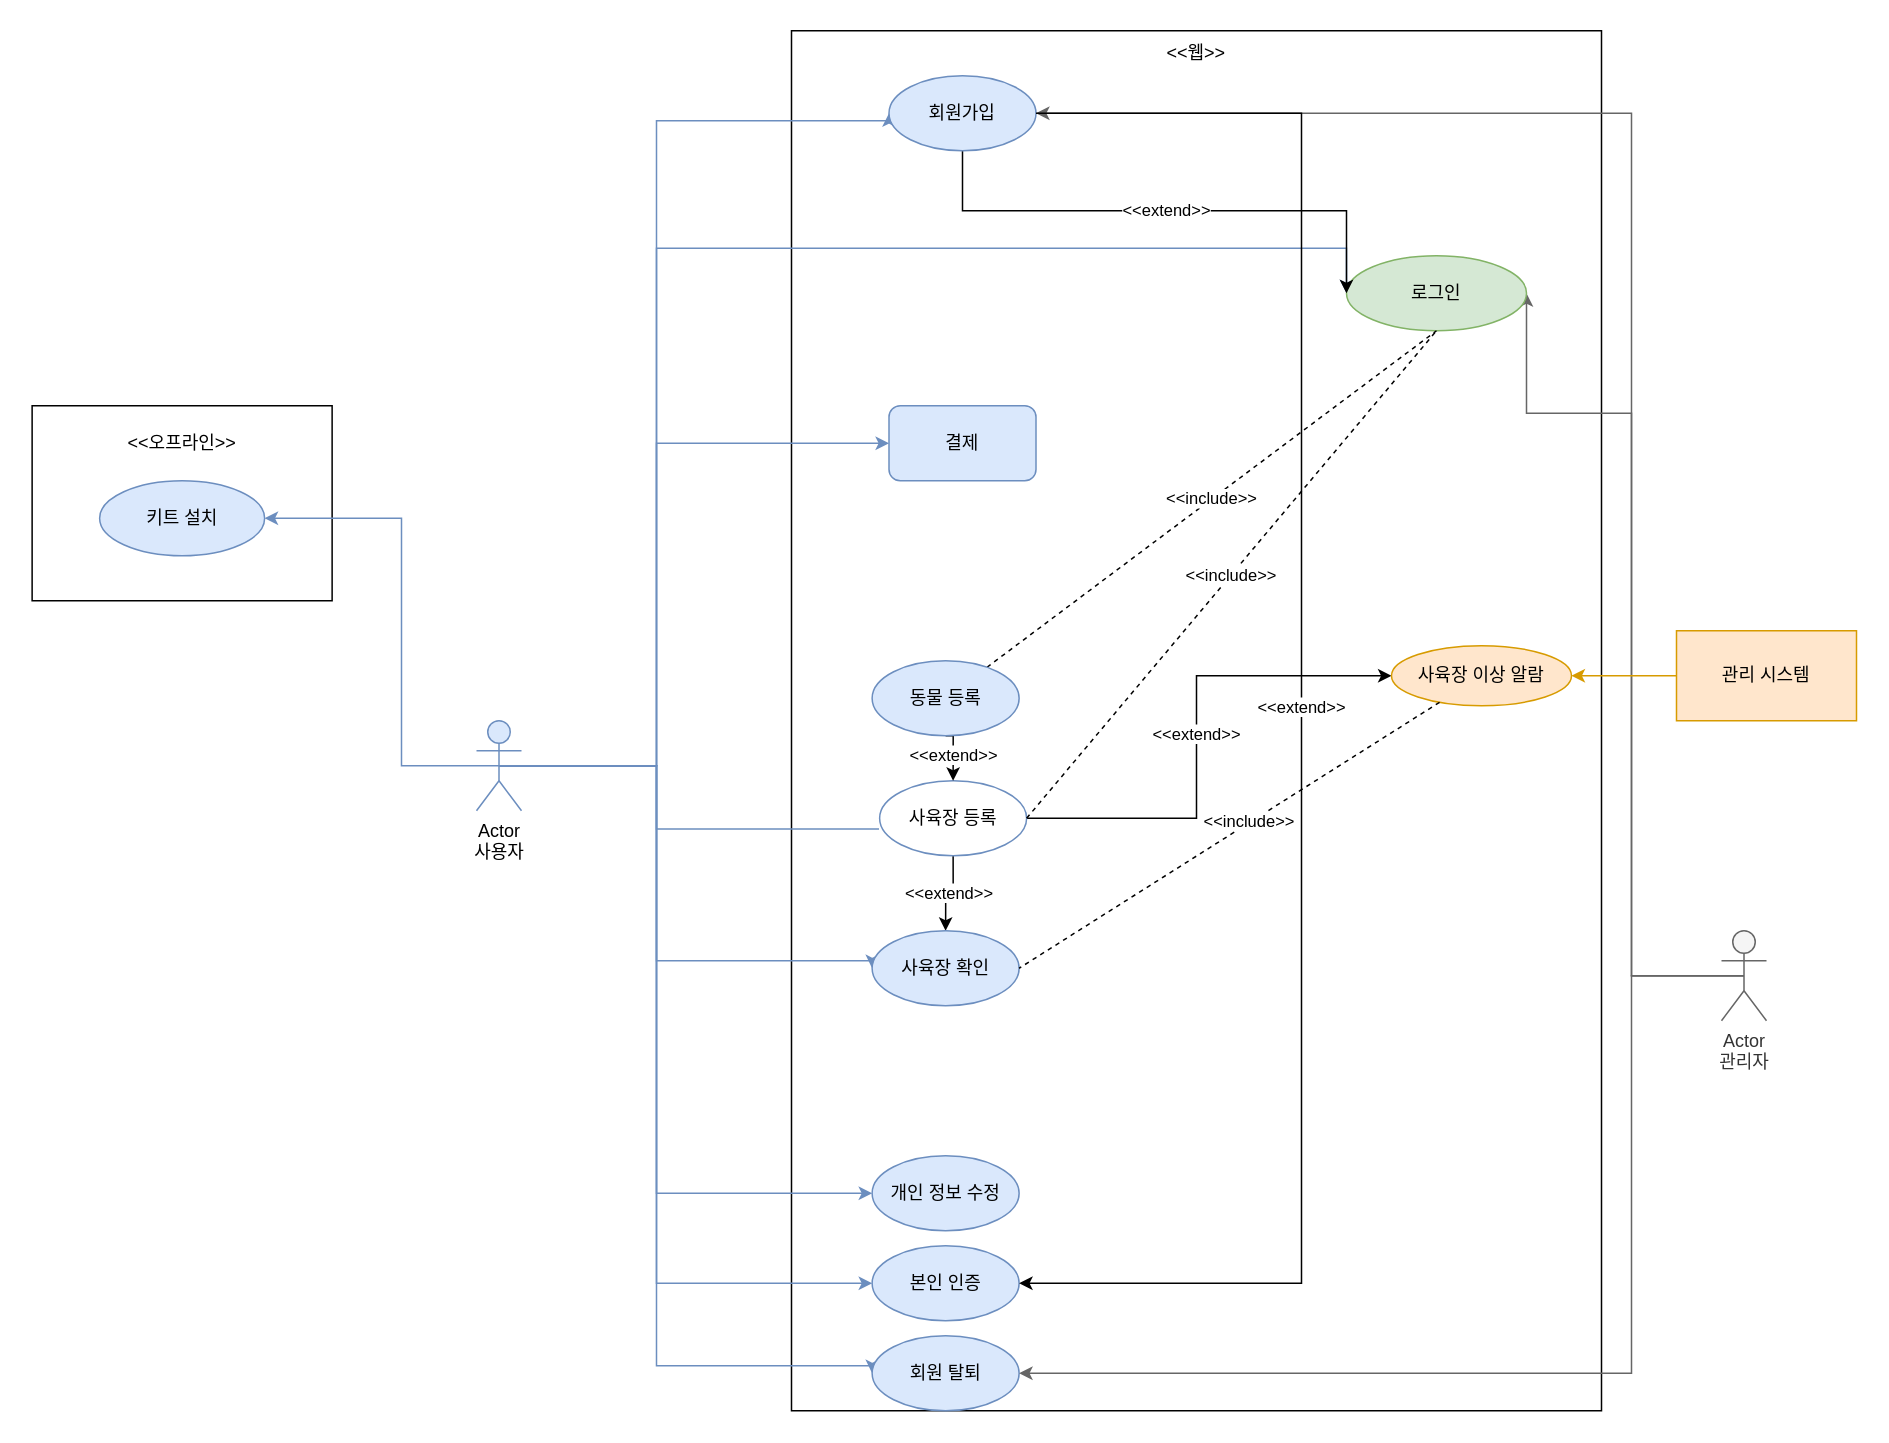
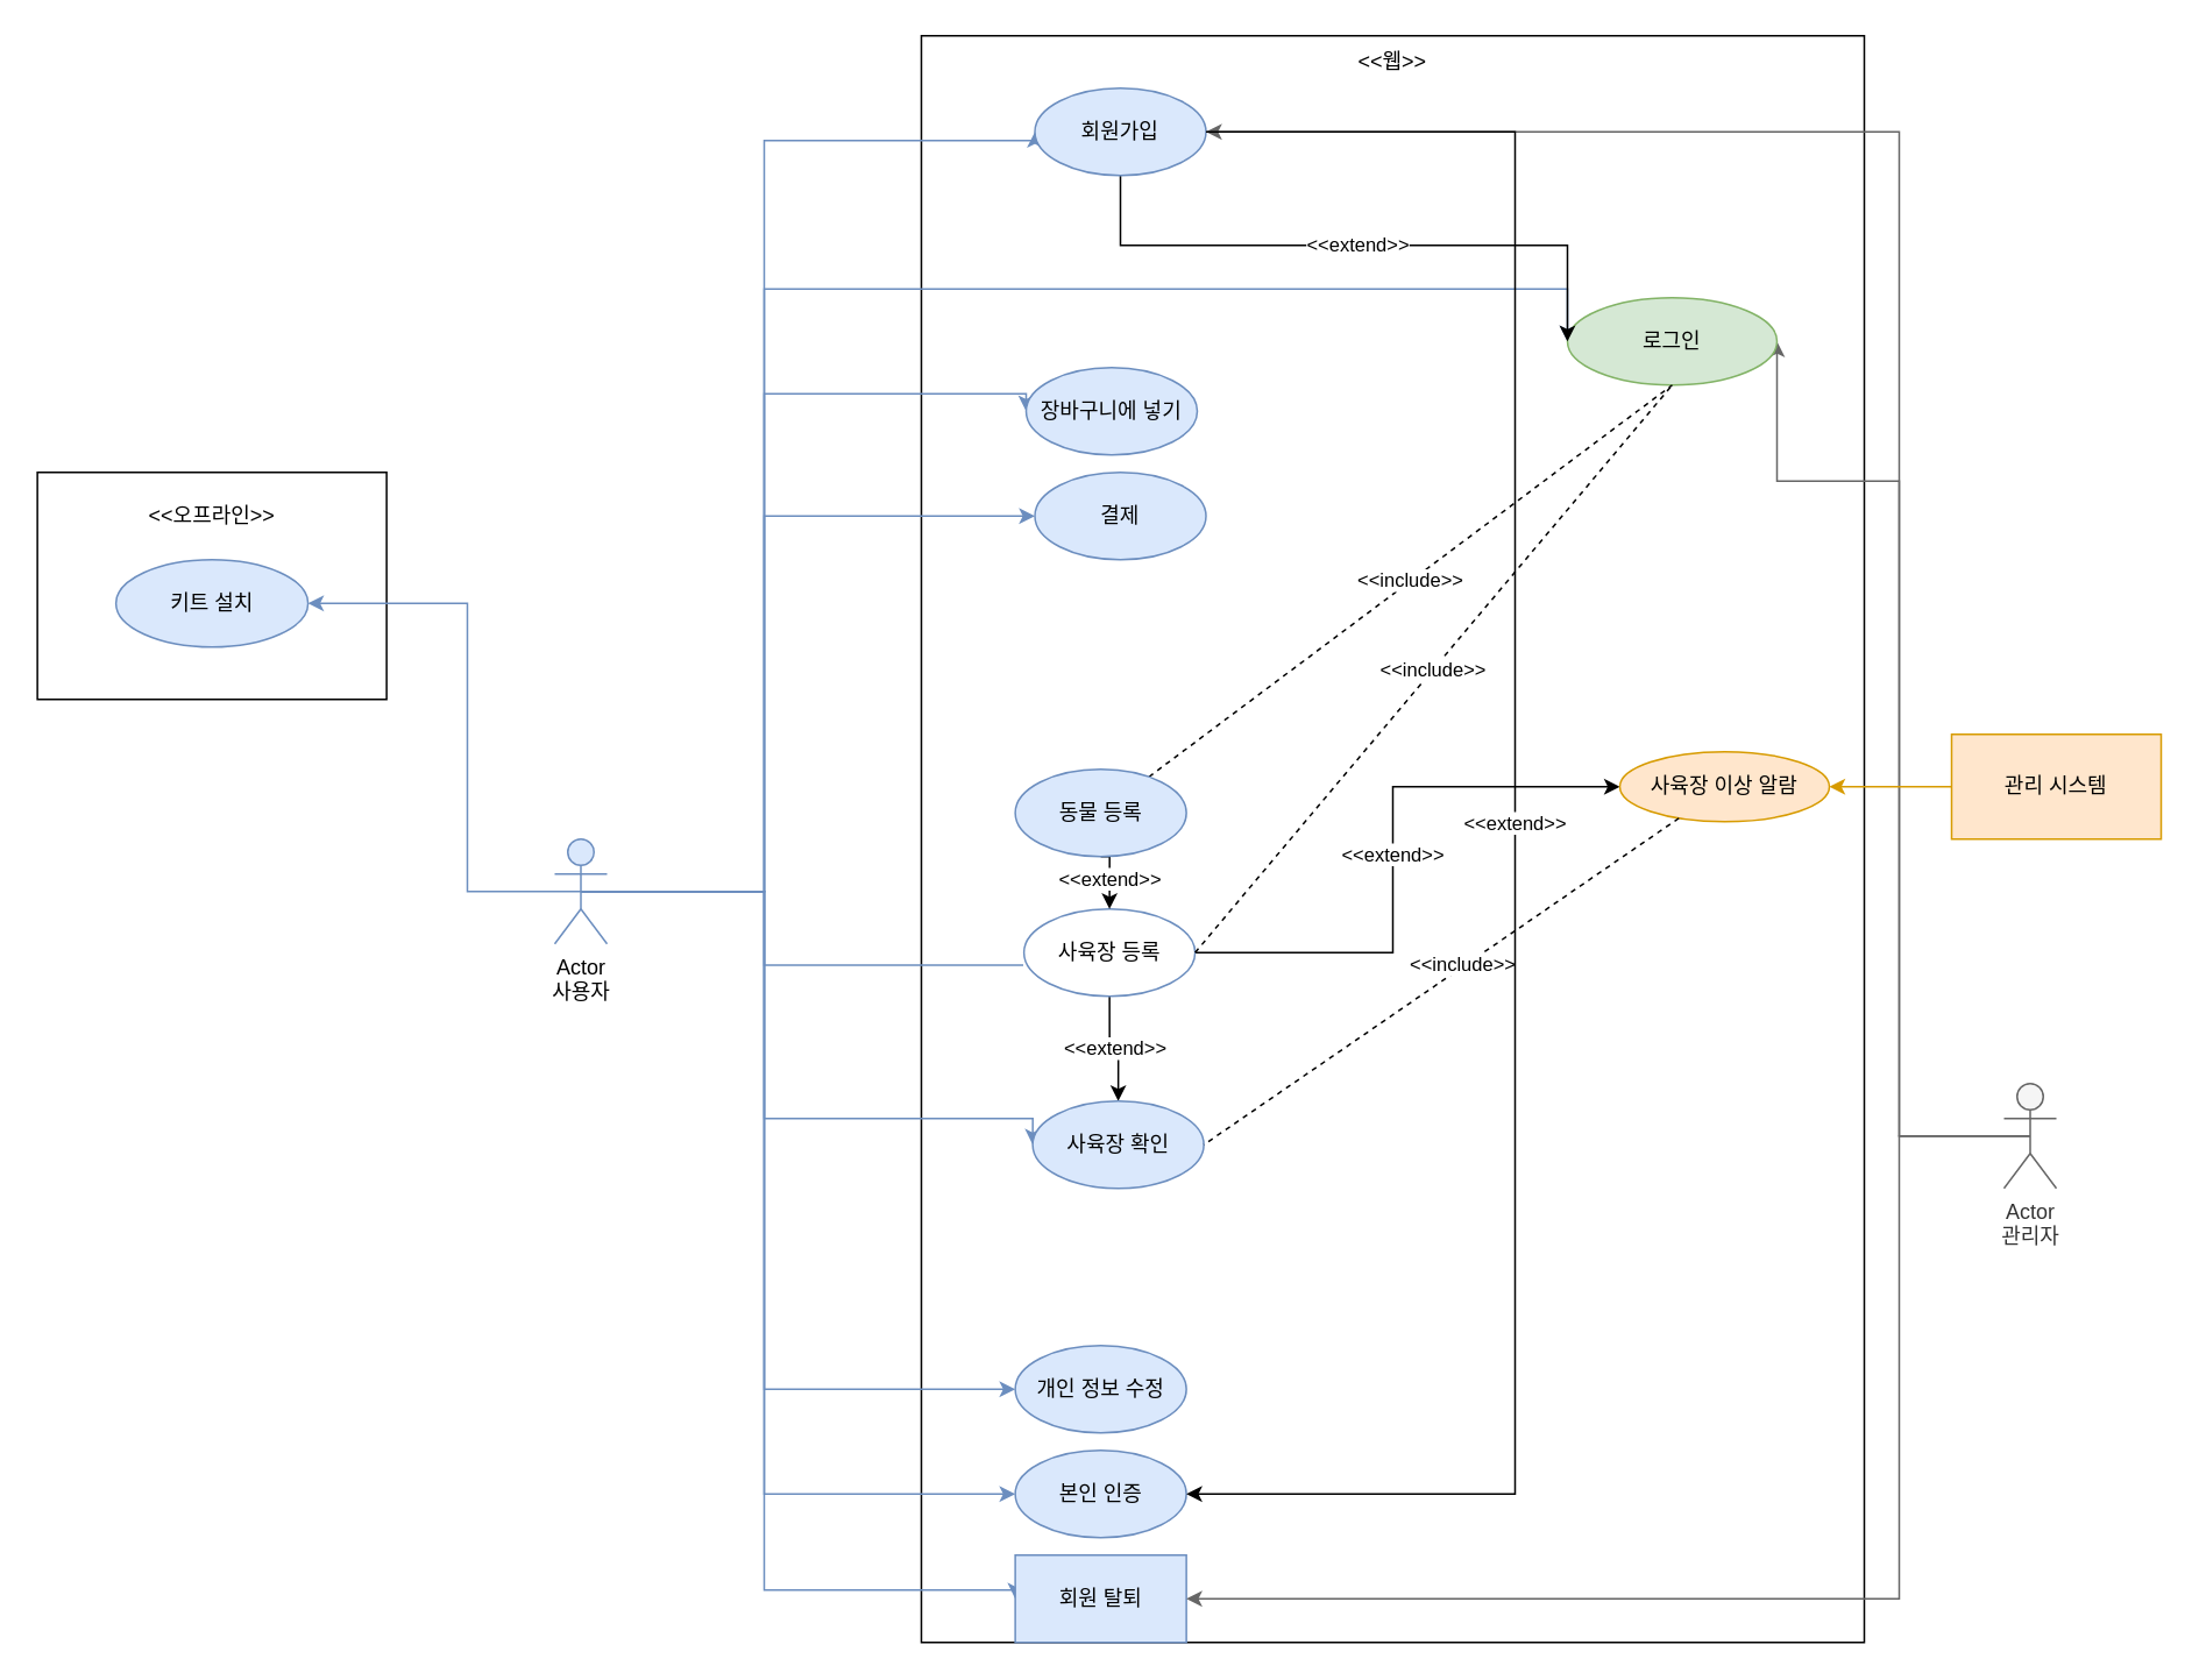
+ <mxCell id="8" style="edgeStyle=orthogonalEdgeStyle;rounded=0;orthogonalLoop=1;jettySize=auto;html=1;exitX=0.5;exitY=0.5;exitDx=0;exitDy=0;exitPerimeter=0;entryX=0;entryY=0.5;entryDx=0;entryDy=0;fillColor=#dae8fc;strokeColor=#6c8ebf;" edge="1" parent="1" source="12" target="29"><mxGeometry relative="1" as="geometry"><Array as="points"><mxPoint x="437" y="510" /><mxPoint x="437" y="225" /></Array></mxGeometry></mxCell>
+ <mxCell id="29" value="장바구니에 넣기" style="ellipse;whiteSpace=wrap;html=1;fillColor=#dae8fc;strokeColor=#6c8ebf;" vertex="1" parent="1"><mxGeometry x="587" y="210" width="98" height="50" as="geometry" /></mxCell>
- <mxCell id="24" value="결제" style="whiteSpace=wrap;html=1;fillColor=#dae8fc;strokeColor=#6c8ebf;rounded=1;" vertex="1" parent="1"><mxGeometry x="592" y="270" width="98" height="50" as="geometry" /></mxCell>
+ <mxCell id="24" value="결제" style="ellipse;whiteSpace=wrap;html=1;fillColor=#dae8fc;strokeColor=#6c8ebf;" vertex="1" parent="1"><mxGeometry x="592" y="270" width="98" height="50" as="geometry" /></mxCell>
- <mxCell id="25" value="사육장 확인" style="ellipse;whiteSpace=wrap;html=1;fillColor=#dae8fc;strokeColor=#6c8ebf;" vertex="1" parent="1"><mxGeometry x="580.75" y="620" width="98" height="50" as="geometry" /></mxCell>
+ <mxCell id="25" value="사육장 확인" style="ellipse;whiteSpace=wrap;html=1;fillColor=#dae8fc;strokeColor=#6c8ebf;" vertex="1" parent="1"><mxGeometry x="590.75" y="630" width="98" height="50" as="geometry" /></mxCell>
- <mxCell id="27" value="회원 탈퇴" style="ellipse;whiteSpace=wrap;html=1;fillColor=#dae8fc;strokeColor=#6c8ebf;" vertex="1" parent="1"><mxGeometry x="580.75" y="890" width="98" height="50" as="geometry" /></mxCell>
+ <mxCell id="27" value="회원 탈퇴" style="whiteSpace=wrap;html=1;fillColor=#dae8fc;strokeColor=#6c8ebf;rounded=0;" vertex="1" parent="1"><mxGeometry x="580.75" y="890" width="98" height="50" as="geometry" /></mxCell>
